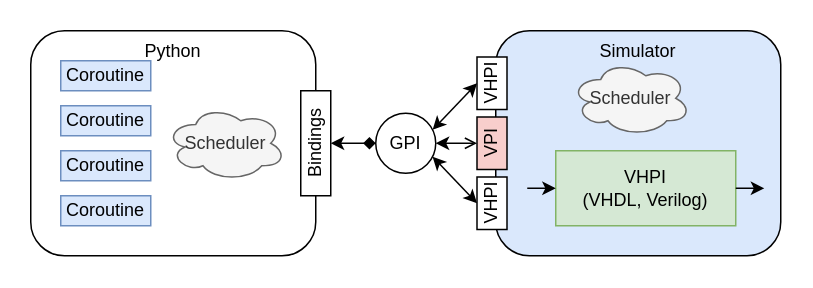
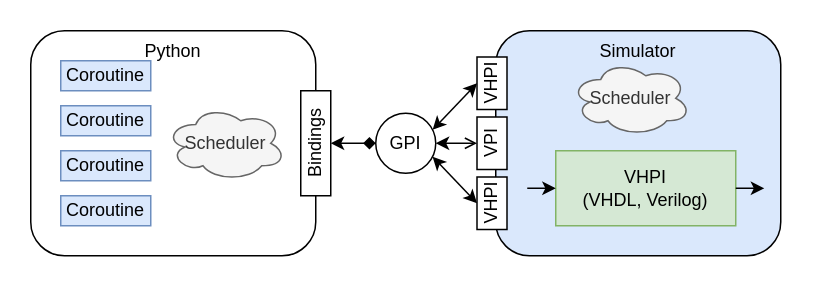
- <mxCell id="7" value="VPI" style="rounded=0;whiteSpace=wrap;html=1;rotation=-90;fillColor=#f8cecc;" vertex="1" parent="1"><mxGeometry x="310" y="85" width="35" height="20" as="geometry" /></mxCell>
+ <mxCell id="7" value="VPI" style="rounded=0;whiteSpace=wrap;html=1;rotation=-90;" vertex="1" parent="1"><mxGeometry x="310" y="85" width="35" height="20" as="geometry" /></mxCell>
